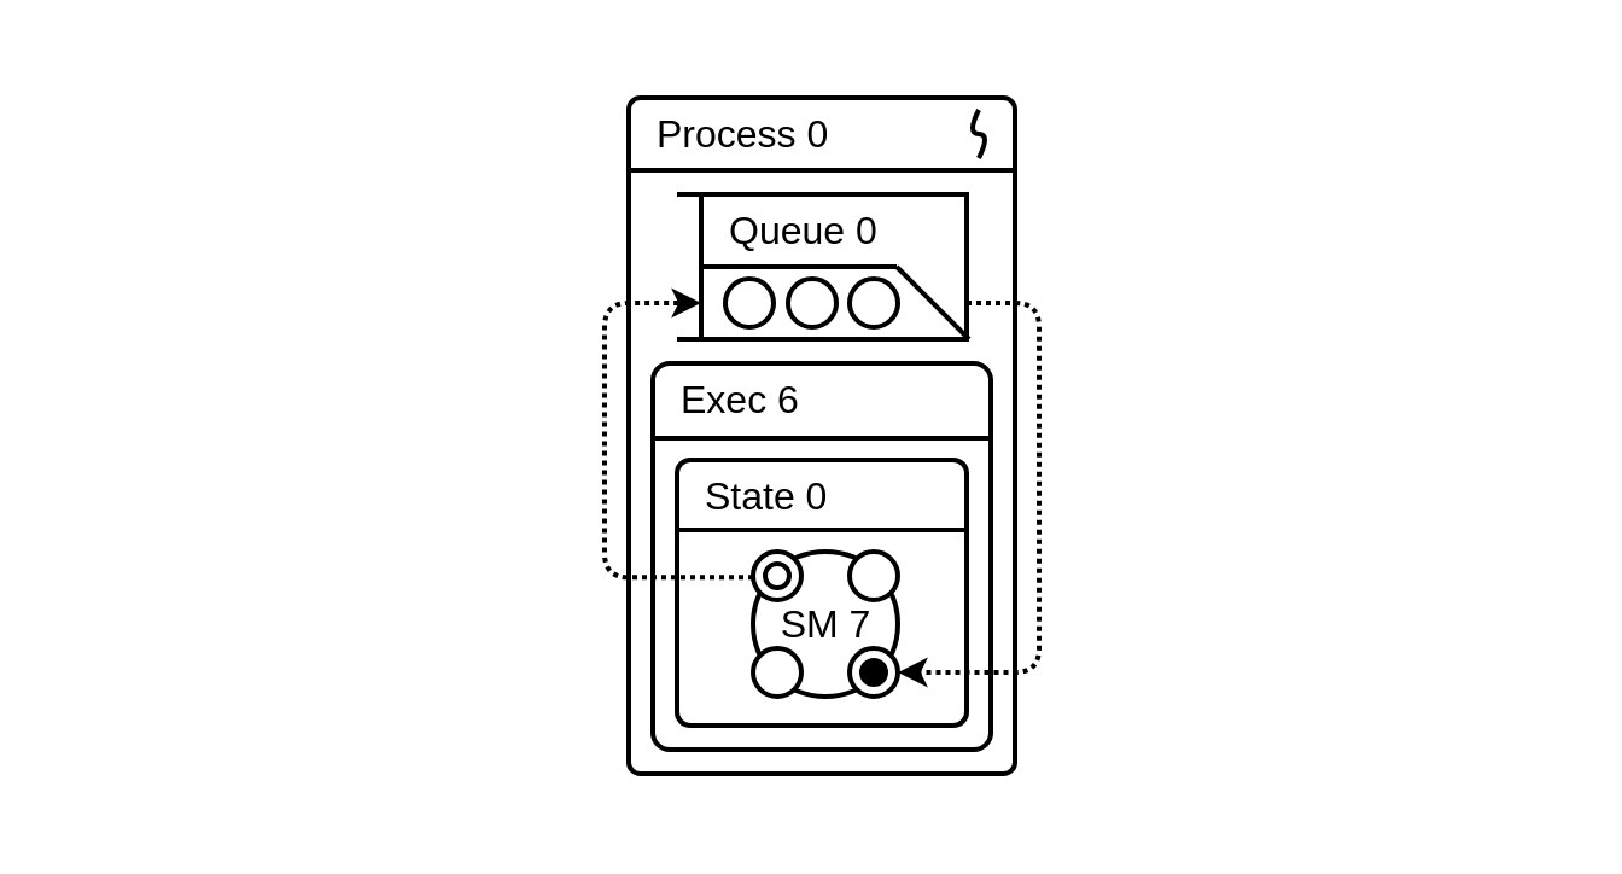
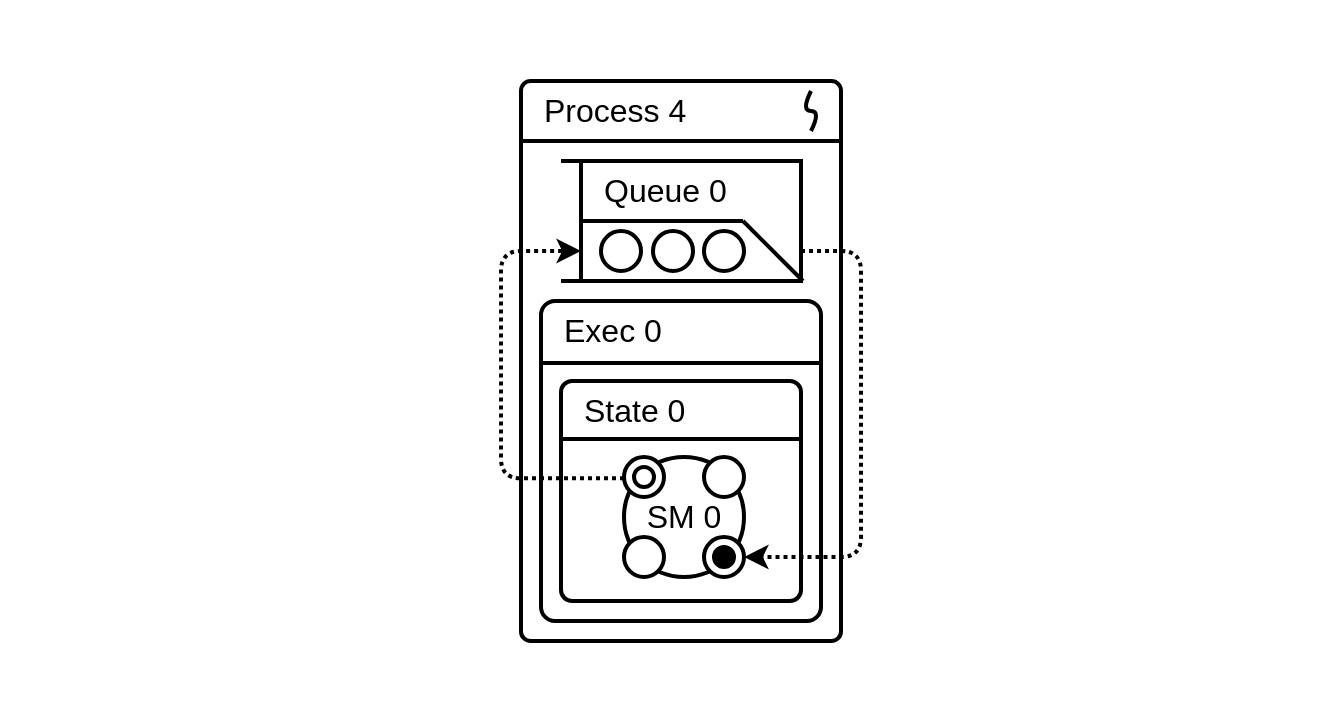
- <mxCell id="7" value="&lt;div style=&quot;text-align: left; font-size: 16px;&quot;&gt;&lt;font style=&quot;font-size: 16px;&quot;&gt;&lt;span style=&quot;font-size: 16px;&quot;&gt;Process 0&lt;/span&gt;&lt;/font&gt;&lt;/div&gt;" style="text;html=1;strokeColor=none;fillColor=none;align=left;verticalAlign=middle;whiteSpace=wrap;rounded=0;fontFamily=Helvetica;fontSize=16;fontStyle=0" parent="1" vertex="1"><mxGeometry x="270" y="40" width="140" height="30" as="geometry" /></mxCell>
+ <mxCell id="7" value="&lt;div style=&quot;text-align: left; font-size: 16px;&quot;&gt;&lt;font style=&quot;font-size: 16px;&quot;&gt;&lt;span style=&quot;font-size: 16px;&quot;&gt;Process 4&lt;/span&gt;&lt;/font&gt;&lt;/div&gt;" style="text;html=1;strokeColor=none;fillColor=none;align=left;verticalAlign=middle;whiteSpace=wrap;rounded=0;fontFamily=Helvetica;fontSize=16;fontStyle=0" parent="1" vertex="1"><mxGeometry x="270" y="40" width="140" height="30" as="geometry" /></mxCell>
- <mxCell id="5" value="&lt;div style=&quot;text-align: left; font-size: 16px;&quot;&gt;&lt;font style=&quot;font-size: 16px;&quot;&gt;&lt;span style=&quot;font-size: 16px;&quot;&gt;Exec 6&lt;/span&gt;&lt;/font&gt;&lt;/div&gt;" style="text;html=1;strokeColor=none;fillColor=none;align=left;verticalAlign=middle;whiteSpace=wrap;rounded=0;fontFamily=Helvetica;fontSize=16;fontStyle=0" parent="1" vertex="1"><mxGeometry x="280" y="150" width="120" height="30" as="geometry" /></mxCell>
+ <mxCell id="5" value="&lt;div style=&quot;text-align: left; font-size: 16px;&quot;&gt;&lt;font style=&quot;font-size: 16px;&quot;&gt;&lt;span style=&quot;font-size: 16px;&quot;&gt;Exec 0&lt;/span&gt;&lt;/font&gt;&lt;/div&gt;" style="text;html=1;strokeColor=none;fillColor=none;align=left;verticalAlign=middle;whiteSpace=wrap;rounded=0;fontFamily=Helvetica;fontSize=16;fontStyle=0" parent="1" vertex="1"><mxGeometry x="280" y="150" width="120" height="30" as="geometry" /></mxCell>
- <mxCell id="17" value="&lt;div style=&quot;text-align: left ; font-size: 16px&quot;&gt;&lt;font style=&quot;font-size: 16px&quot;&gt;&lt;span style=&quot;font-size: 16px&quot;&gt;SM 7&lt;/span&gt;&lt;/font&gt;&lt;/div&gt;" style="text;html=1;strokeColor=none;fillColor=none;align=center;verticalAlign=middle;whiteSpace=wrap;rounded=0;fontFamily=Helvetica;fontSize=16;fontStyle=0" parent="1" vertex="1"><mxGeometry x="311.5" y="228" width="60" height="60" as="geometry" /></mxCell>
+ <mxCell id="17" value="&lt;div style=&quot;text-align: left ; font-size: 16px&quot;&gt;&lt;font style=&quot;font-size: 16px&quot;&gt;&lt;span style=&quot;font-size: 16px&quot;&gt;SM 0&lt;/span&gt;&lt;/font&gt;&lt;/div&gt;" style="text;html=1;strokeColor=none;fillColor=none;align=center;verticalAlign=middle;whiteSpace=wrap;rounded=0;fontFamily=Helvetica;fontSize=16;fontStyle=0" parent="1" vertex="1"><mxGeometry x="311.5" y="228" width="60" height="60" as="geometry" /></mxCell>
